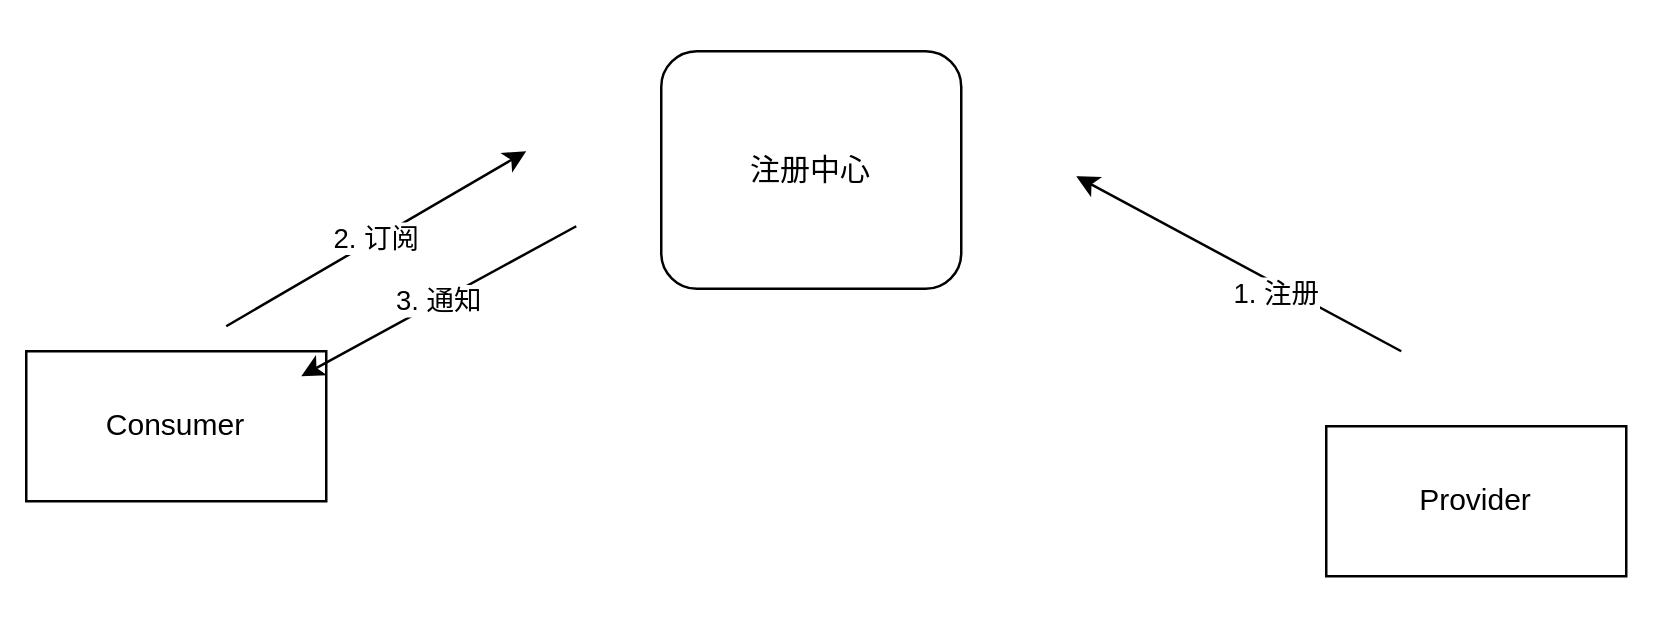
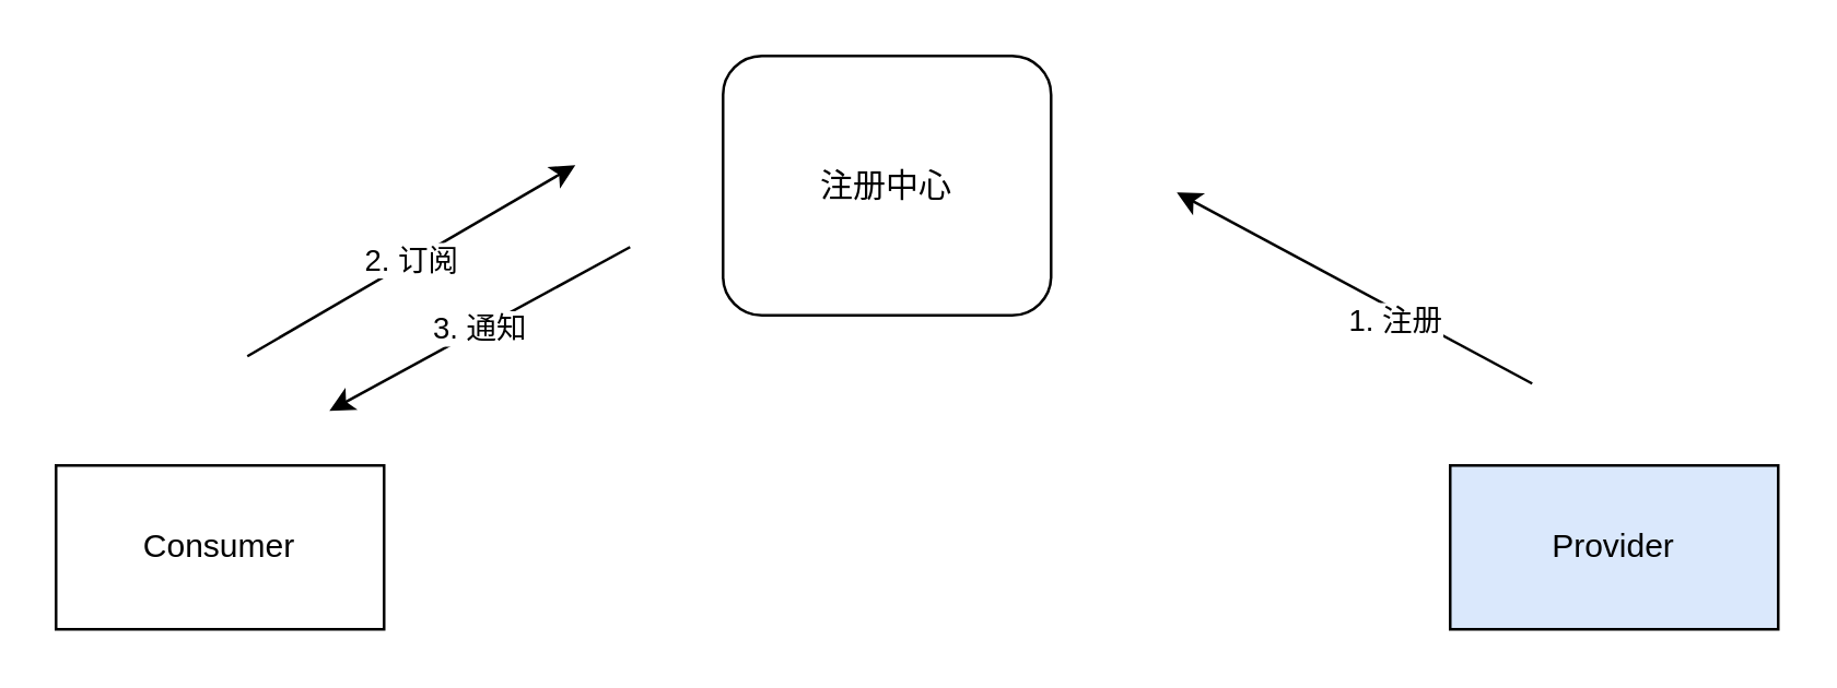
- <mxCell id="2" value="Consumer" style="rounded=0;whiteSpace=wrap;html=1;" vertex="1" parent="1"><mxGeometry x="10" y="140" width="120" height="60" as="geometry" /></mxCell>
+ <mxCell id="2" value="Consumer" style="rounded=0;whiteSpace=wrap;html=1;" vertex="1" parent="1"><mxGeometry x="20" y="170" width="120" height="60" as="geometry" /></mxCell>
- <mxCell id="3" value="Provider" style="rounded=0;whiteSpace=wrap;html=1;" vertex="1" parent="1"><mxGeometry x="530" y="170" width="120" height="60" as="geometry" /></mxCell>
+ <mxCell id="3" value="Provider" style="rounded=0;whiteSpace=wrap;html=1;fillColor=#dae8fc;" vertex="1" parent="1"><mxGeometry x="530" y="170" width="120" height="60" as="geometry" /></mxCell>
